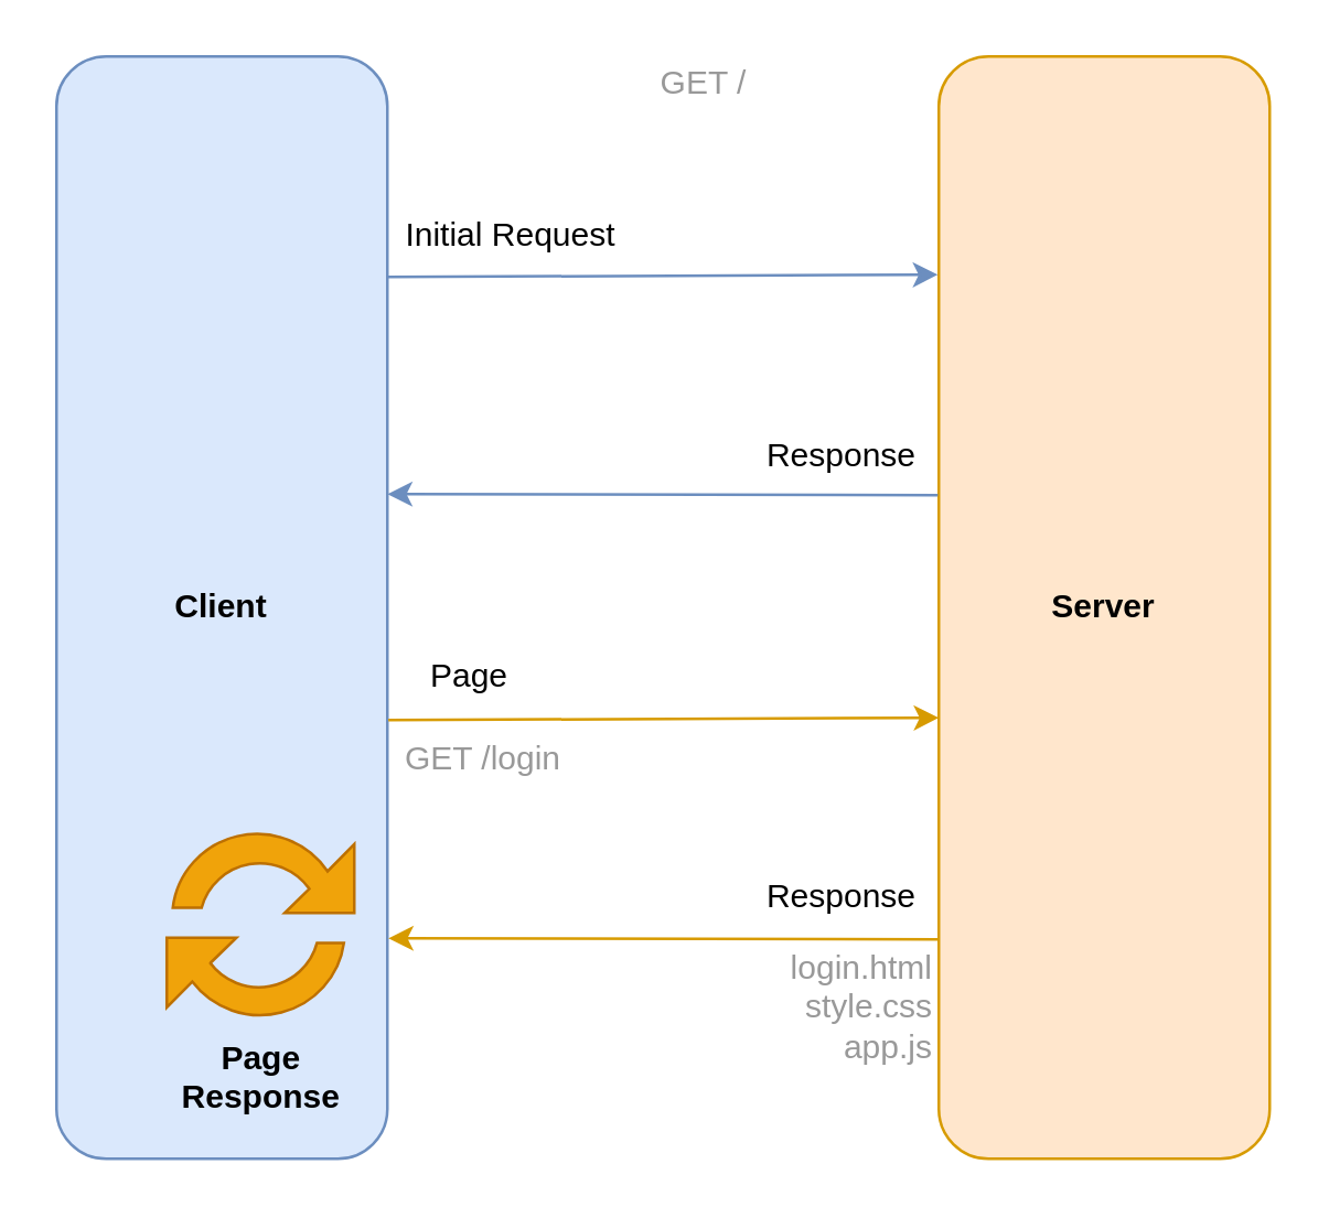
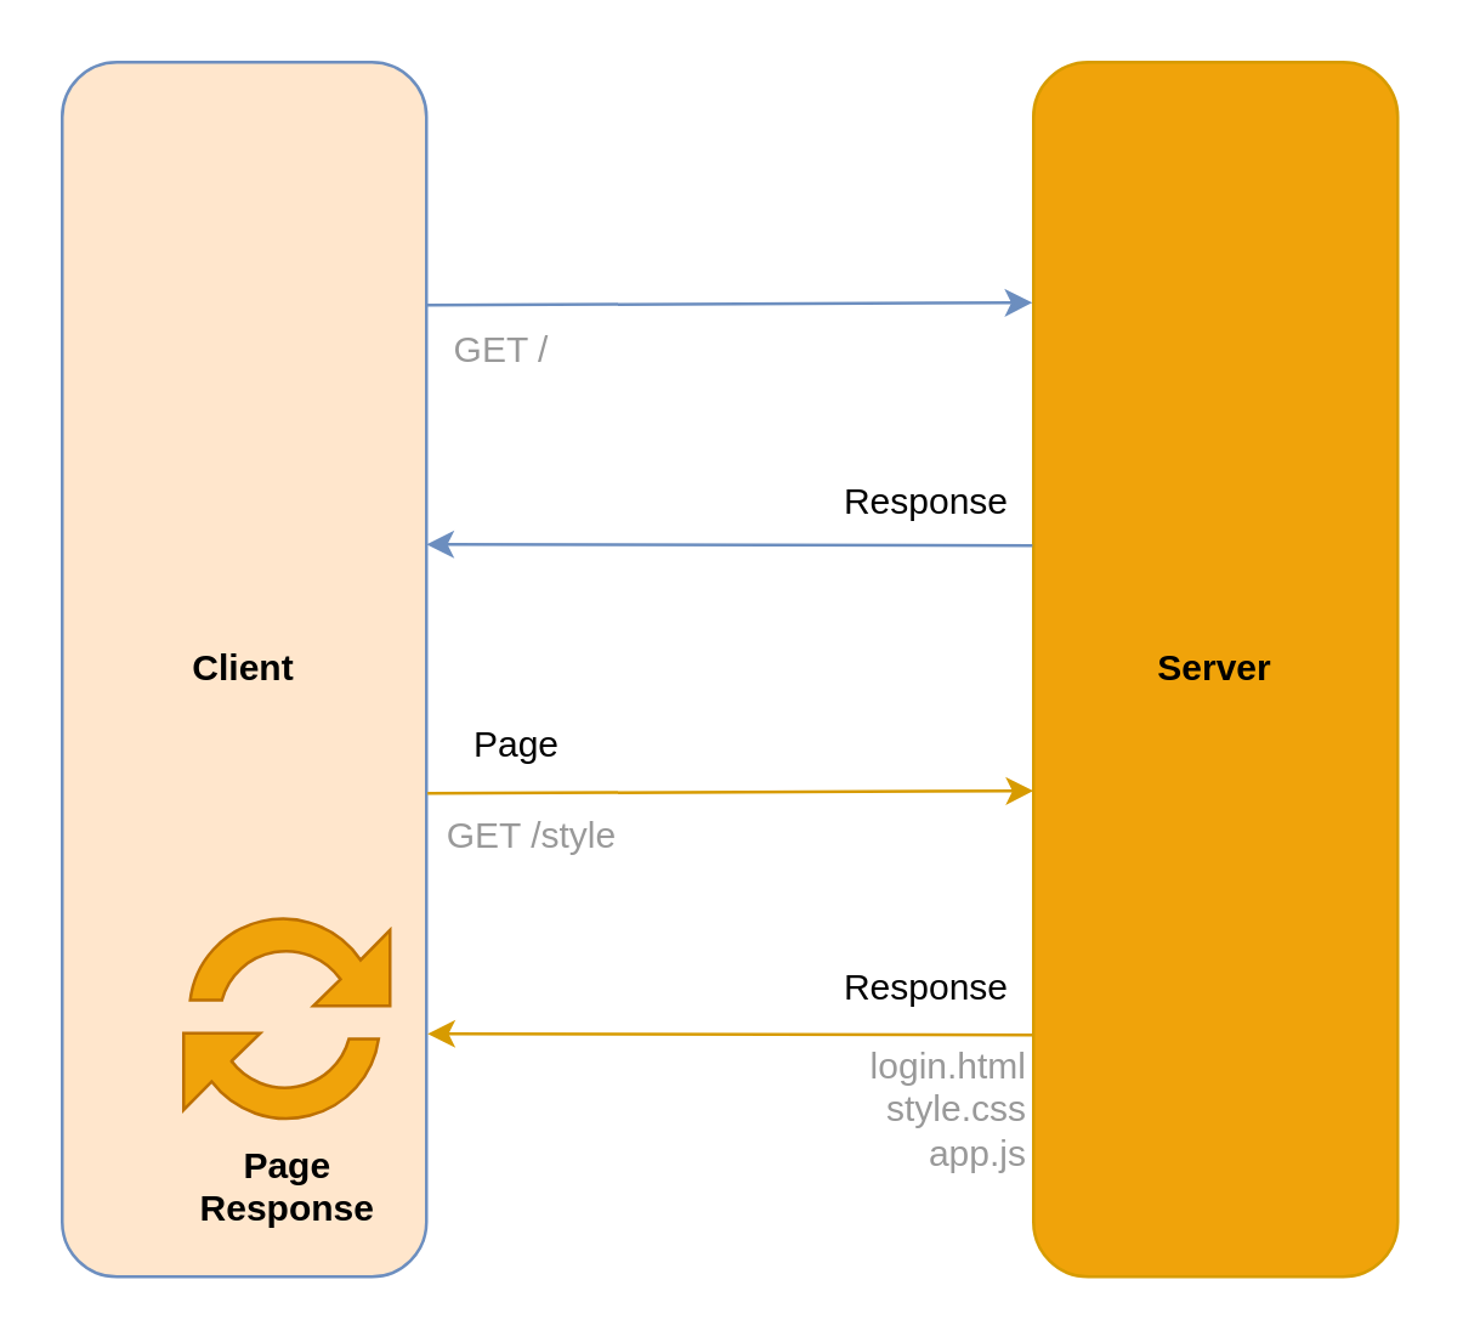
- <mxCell id="7" value="&lt;font color=&quot;#999999&quot;&gt;GET /&lt;/font&gt;" style="text;html=1;strokeColor=none;fillColor=none;align=center;verticalAlign=middle;whiteSpace=wrap;rounded=0;" vertex="1" parent="1"><mxGeometry x="230" y="15" width="50" height="30" as="geometry" /></mxCell>
+ <mxCell id="7" value="&lt;font color=&quot;#999999&quot;&gt;GET /&lt;/font&gt;" style="text;html=1;strokeColor=none;fillColor=none;align=center;verticalAlign=middle;whiteSpace=wrap;rounded=0;" vertex="1" parent="1"><mxGeometry x="140" y="100" width="50" height="30" as="geometry" /></mxCell>
- <mxCell id="6" value="Initial Request" style="text;html=1;strokeColor=none;fillColor=none;align=center;verticalAlign=middle;whiteSpace=wrap;rounded=0;" vertex="1" parent="1"><mxGeometry x="140" y="70" width="90" height="30" as="geometry" /></mxCell>
- <mxCell id="2" value="&lt;b&gt;Client&lt;/b&gt;" style="rounded=1;whiteSpace=wrap;html=1;fillColor=#dae8fc;strokeColor=#6c8ebf;" vertex="1" parent="1"><mxGeometry x="20" y="20" width="120" height="400" as="geometry" /></mxCell>
+ <mxCell id="2" value="&lt;b&gt;Client&lt;/b&gt;" style="rounded=1;whiteSpace=wrap;html=1;fillColor=#ffe6cc;strokeColor=#6c8ebf;" vertex="1" parent="1"><mxGeometry x="20" y="20" width="120" height="400" as="geometry" /></mxCell>
- <mxCell id="3" value="&lt;b&gt;Server&lt;/b&gt;" style="rounded=1;whiteSpace=wrap;html=1;fillColor=#ffe6cc;strokeColor=#d79b00;" vertex="1" parent="1"><mxGeometry x="340" y="20" width="120" height="400" as="geometry" /></mxCell>
+ <mxCell id="3" value="&lt;b&gt;Server&lt;/b&gt;" style="rounded=1;whiteSpace=wrap;html=1;fillColor=#f0a30a;strokeColor=#d79b00;" vertex="1" parent="1"><mxGeometry x="340" y="20" width="120" height="400" as="geometry" /></mxCell>
- <mxCell id="14" value="&lt;font color=&quot;#999999&quot;&gt;GET /login&lt;/font&gt;" style="text;html=1;strokeColor=none;fillColor=none;align=center;verticalAlign=middle;whiteSpace=wrap;rounded=0;" vertex="1" parent="1"><mxGeometry x="140" y="260" width="70" height="30" as="geometry" /></mxCell>
+ <mxCell id="14" value="&lt;font color=&quot;#999999&quot;&gt;GET /style&lt;/font&gt;" style="text;html=1;strokeColor=none;fillColor=none;align=center;verticalAlign=middle;whiteSpace=wrap;rounded=0;" vertex="1" parent="1"><mxGeometry x="140" y="260" width="70" height="30" as="geometry" /></mxCell>
